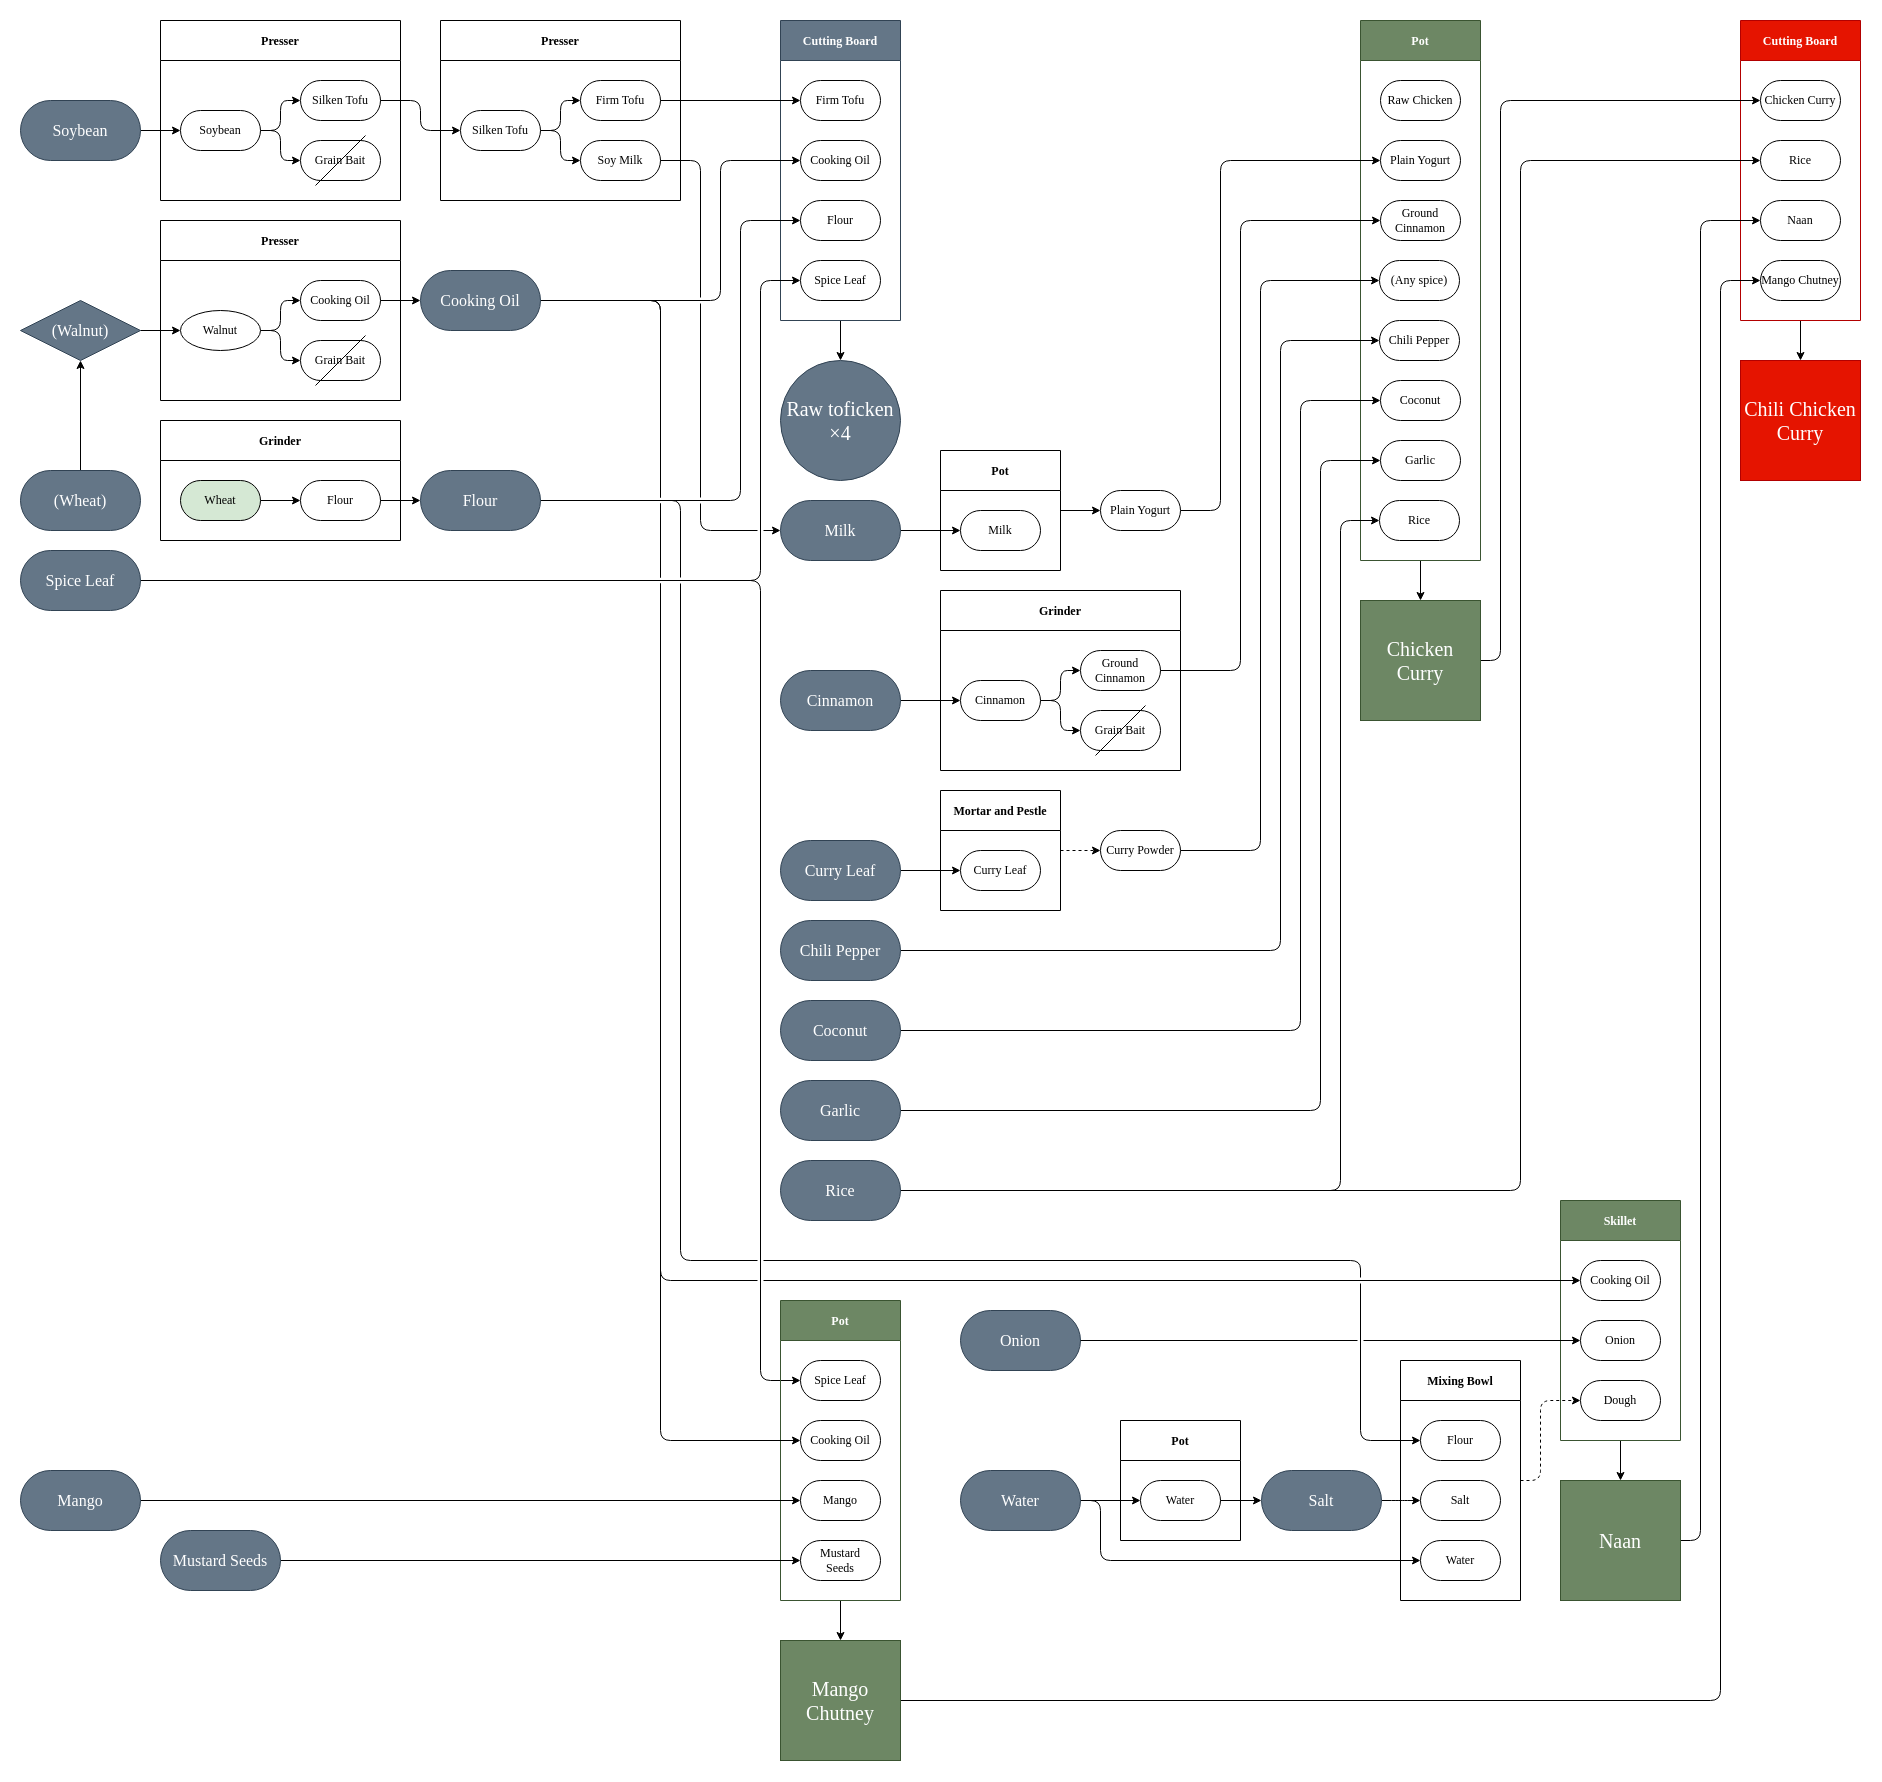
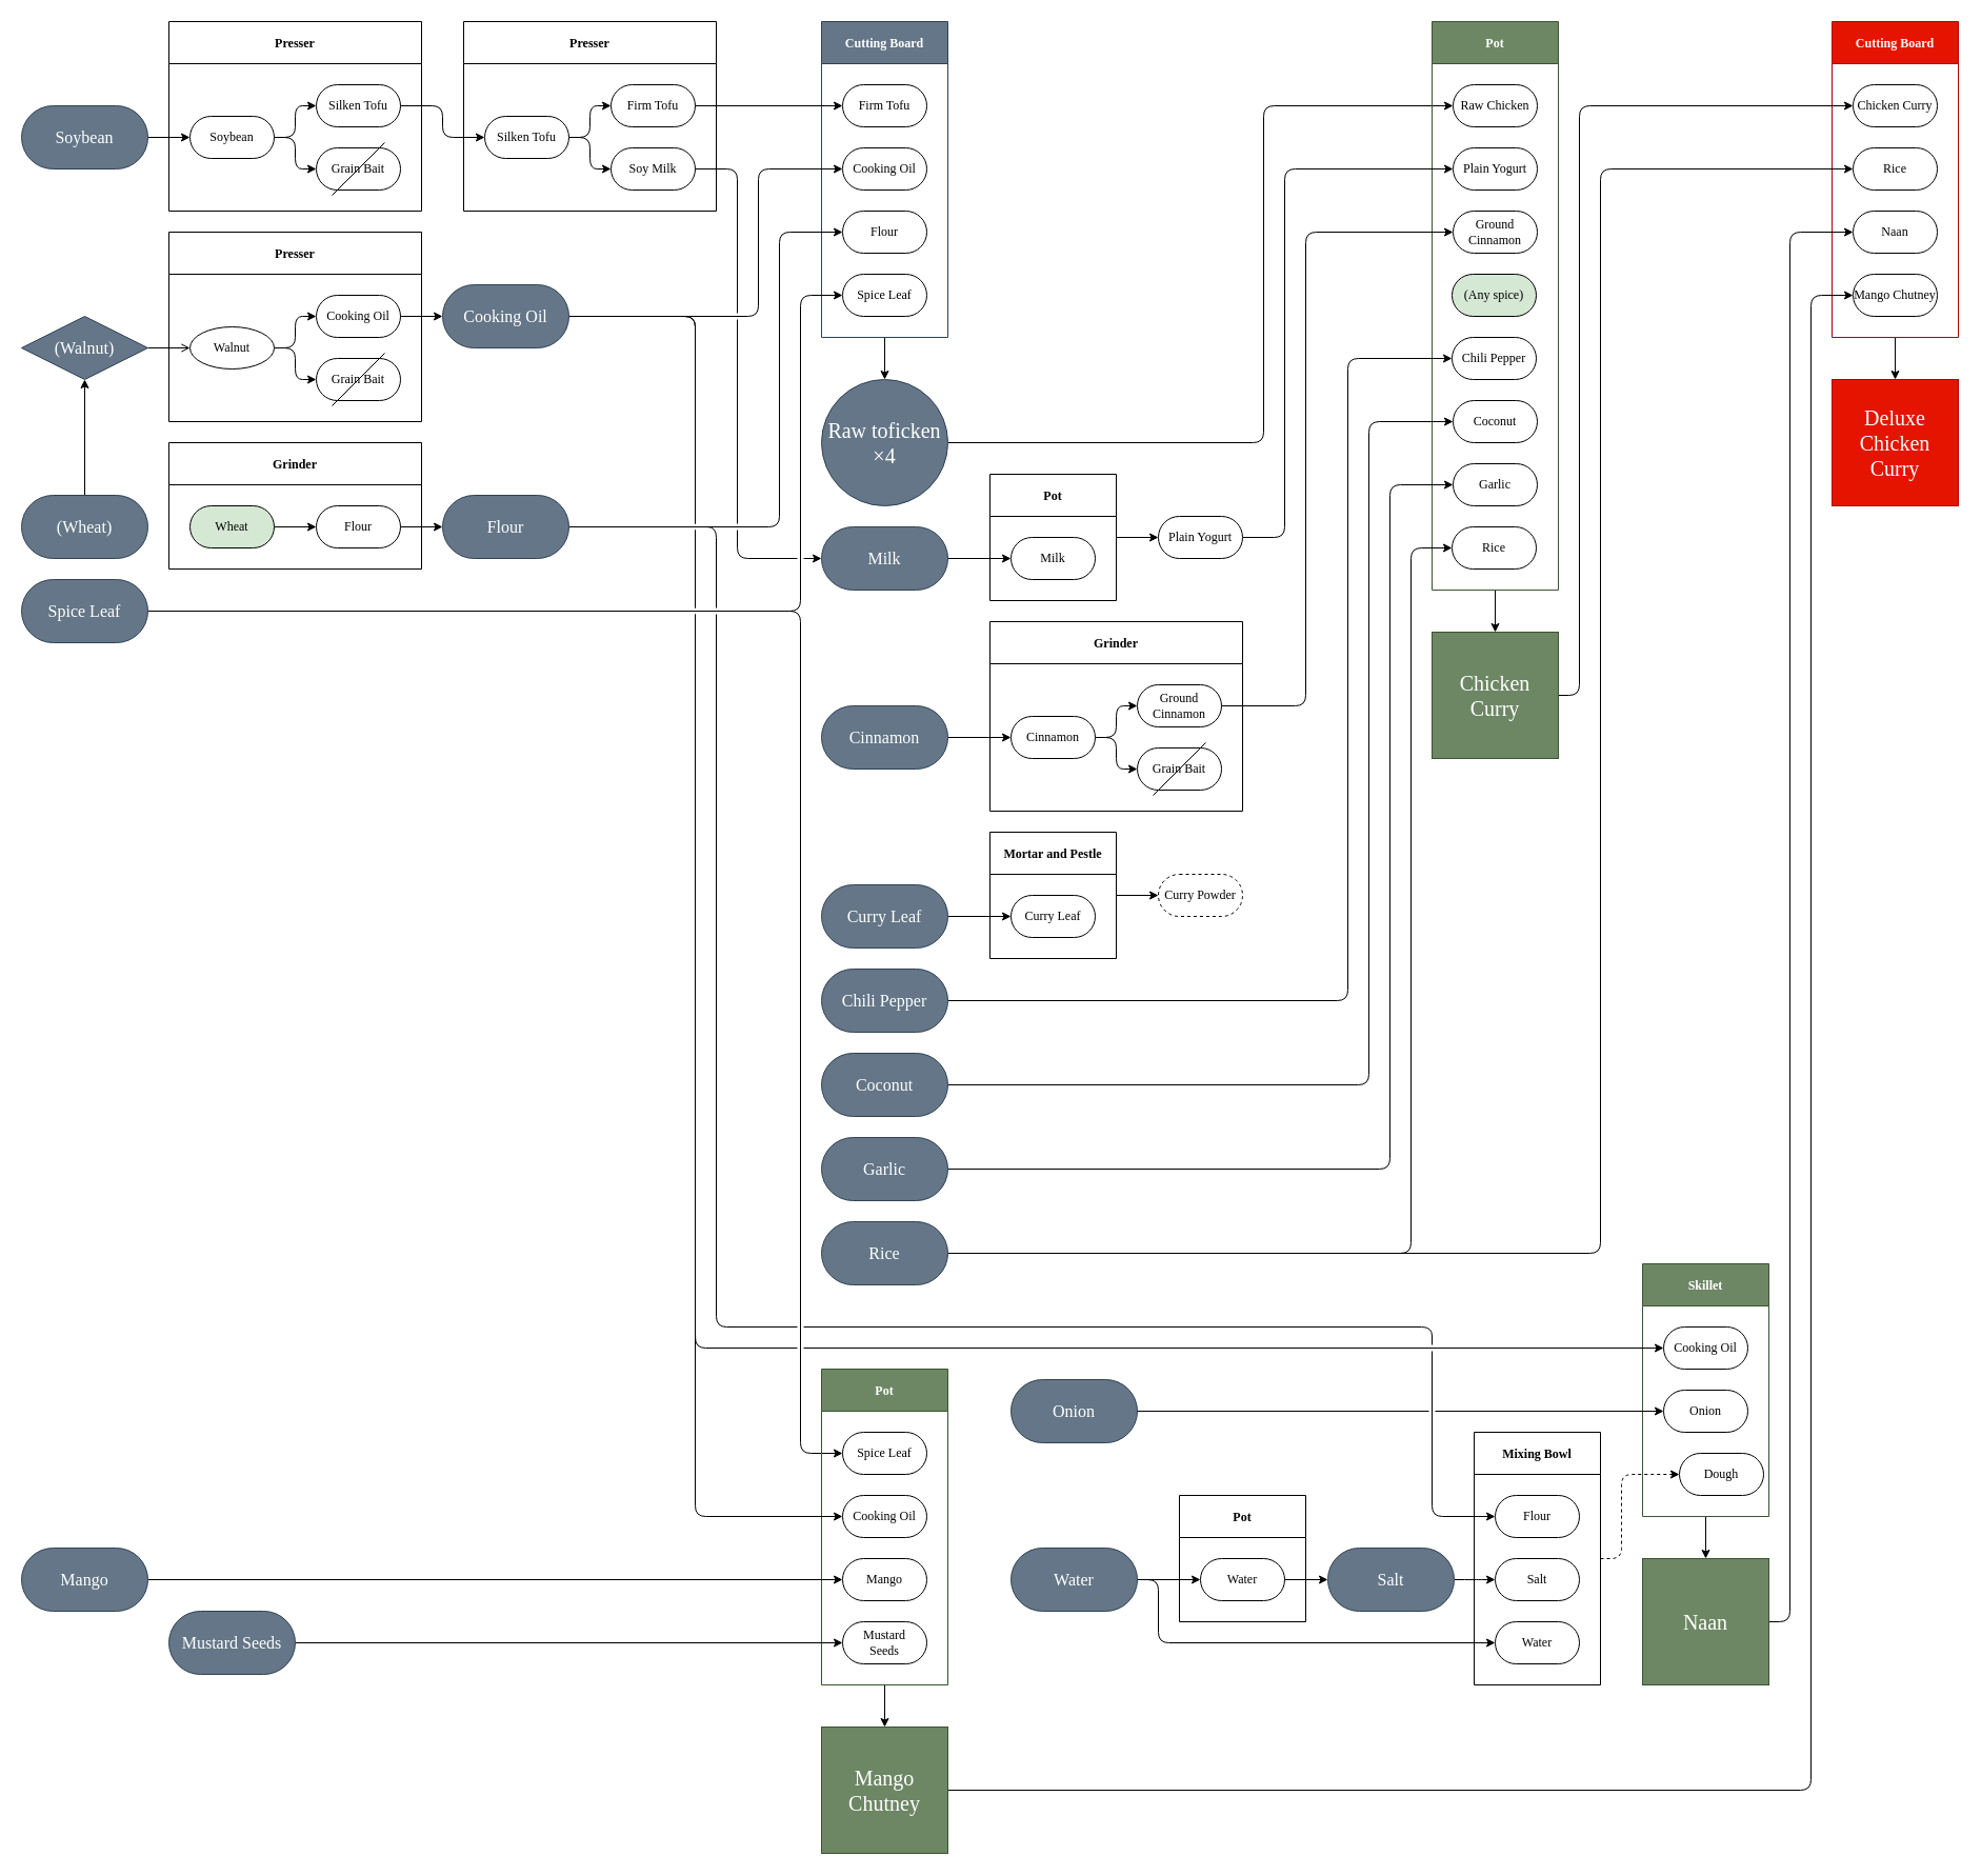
- <mxCell id="58" value="(Any spice)" style="rounded=1;whiteSpace=wrap;html=1;fontFamily=Century Gothic;fontSource=https%3A%2F%2Ffonts.googleapis.com%2Fcss%3Ffamily%3DCentury%2BGothic;arcSize=50;" parent="55" vertex="1"><mxGeometry x="19" y="240" width="80" height="40" as="geometry" /></mxCell>
+ <mxCell id="58" value="(Any spice)" style="rounded=1;whiteSpace=wrap;html=1;fontFamily=Century Gothic;fontSource=https%3A%2F%2Ffonts.googleapis.com%2Fcss%3Ffamily%3DCentury%2BGothic;arcSize=50;fillColor=#d5e8d4;" parent="55" vertex="1"><mxGeometry x="19" y="240" width="80" height="40" as="geometry" /></mxCell>
+ <mxCell id="15" style="edgeStyle=orthogonalEdgeStyle;jumpStyle=gap;orthogonalLoop=1;jettySize=auto;html=1;fontFamily=Century Gothic;fontSource=https%3A%2F%2Ffonts.googleapis.com%2Fcss%3Ffamily%3DCentury%2BGothic;fontSize=16;rounded=1;" parent="1" source="16" target="56" edge="1"><mxGeometry relative="1" as="geometry"><Array as="points"><mxPoint x="1200" y="420" /><mxPoint x="1200" y="100" /></Array></mxGeometry></mxCell>
- <mxCell id="32" style="edgeStyle=orthogonalEdgeStyle;jumpStyle=gap;orthogonalLoop=1;jettySize=auto;html=1;fontFamily=Century Gothic;fontSource=https%3A%2F%2Ffonts.googleapis.com%2Fcss%3Ffamily%3DCentury%2BGothic;fontSize=20;rounded=1;" parent="1" source="33" target="39" edge="1"><mxGeometry relative="1" as="geometry"><mxPoint x="180" y="320" as="targetPoint" /></mxGeometry></mxCell>
+ <mxCell id="32" style="edgeStyle=orthogonalEdgeStyle;jumpStyle=gap;orthogonalLoop=1;jettySize=auto;html=1;fontFamily=Century Gothic;fontSource=https%3A%2F%2Ffonts.googleapis.com%2Fcss%3Ffamily%3DCentury%2BGothic;fontSize=20;rounded=1;endArrow=open;" parent="1" source="33" target="39" edge="1"><mxGeometry relative="1" as="geometry"><mxPoint x="180" y="320" as="targetPoint" /></mxGeometry></mxCell>
- <mxCell id="8" value="Chili Chicken Curry" style="whiteSpace=wrap;html=1;aspect=fixed;rounded=0;fontFamily=Century Gothic;fontSource=https%3A%2F%2Ffonts.googleapis.com%2Fcss%3Ffamily%3DCentury%2BGothic;fillColor=#e51400;strokeColor=#B20000;fontColor=#ffffff;glass=0;sketch=0;fontSize=20;" parent="1" vertex="1"><mxGeometry x="1740" y="360" width="120" height="120" as="geometry" /></mxCell>
+ <mxCell id="8" value="Deluxe Chicken Curry" style="whiteSpace=wrap;html=1;aspect=fixed;rounded=0;fontFamily=Century Gothic;fontSource=https%3A%2F%2Ffonts.googleapis.com%2Fcss%3Ffamily%3DCentury%2BGothic;fillColor=#e51400;strokeColor=#B20000;fontColor=#ffffff;glass=0;sketch=0;fontSize=20;" parent="1" vertex="1"><mxGeometry x="1740" y="360" width="120" height="120" as="geometry" /></mxCell>
- <mxCell id="83" style="edgeStyle=orthogonalEdgeStyle;rounded=1;jumpStyle=gap;orthogonalLoop=1;jettySize=auto;html=1;fontFamily=Century Gothic;fontSource=https%3A%2F%2Ffonts.googleapis.com%2Fcss%3Ffamily%3DCentury%2BGothic;fontSize=20;" parent="1" source="84" target="58" edge="1"><mxGeometry relative="1" as="geometry"><Array as="points"><mxPoint x="1260" y="850" /><mxPoint x="1260" y="280" /></Array></mxGeometry></mxCell>
- <mxCell id="80" value="" style="edgeStyle=orthogonalEdgeStyle;rounded=1;jumpStyle=gap;orthogonalLoop=1;jettySize=auto;html=1;fontFamily=Century Gothic;fontSource=https%3A%2F%2Ffonts.googleapis.com%2Fcss%3Ffamily%3DCentury%2BGothic;fontSize=20;dashed=1;" parent="1" source="81" target="84" edge="1"><mxGeometry relative="1" as="geometry"><mxPoint x="1100" y="850" as="targetPoint" /></mxGeometry></mxCell>
+ <mxCell id="80" value="" style="edgeStyle=orthogonalEdgeStyle;rounded=1;jumpStyle=gap;orthogonalLoop=1;jettySize=auto;html=1;fontFamily=Century Gothic;fontSource=https%3A%2F%2Ffonts.googleapis.com%2Fcss%3Ffamily%3DCentury%2BGothic;fontSize=20;" parent="1" source="81" target="84" edge="1"><mxGeometry relative="1" as="geometry"><mxPoint x="1100" y="850" as="targetPoint" /></mxGeometry></mxCell>
- <mxCell id="84" value="Curry Powder" style="rounded=1;whiteSpace=wrap;html=1;fontFamily=Century Gothic;fontSource=https%3A%2F%2Ffonts.googleapis.com%2Fcss%3Ffamily%3DCentury%2BGothic;arcSize=50;" parent="1" vertex="1"><mxGeometry x="1100" y="830" width="80" height="40" as="geometry" /></mxCell>
+ <mxCell id="84" value="Curry Powder" style="rounded=1;whiteSpace=wrap;html=1;fontFamily=Century Gothic;fontSource=https%3A%2F%2Ffonts.googleapis.com%2Fcss%3Ffamily%3DCentury%2BGothic;arcSize=50;dashed=1;" parent="1" vertex="1"><mxGeometry x="1100" y="830" width="80" height="40" as="geometry" /></mxCell>
- <mxCell id="112" value="Dough" style="rounded=1;whiteSpace=wrap;html=1;fontFamily=Century Gothic;fontSource=https%3A%2F%2Ffonts.googleapis.com%2Fcss%3Ffamily%3DCentury%2BGothic;arcSize=50;" parent="109" vertex="1"><mxGeometry x="20" y="180" width="80" height="40" as="geometry" /></mxCell>
+ <mxCell id="112" value="Dough" style="rounded=1;whiteSpace=wrap;html=1;fontFamily=Century Gothic;fontSource=https%3A%2F%2Ffonts.googleapis.com%2Fcss%3Ffamily%3DCentury%2BGothic;arcSize=50;" parent="109" vertex="1"><mxGeometry x="35" y="180" width="80" height="40" as="geometry" /></mxCell>
